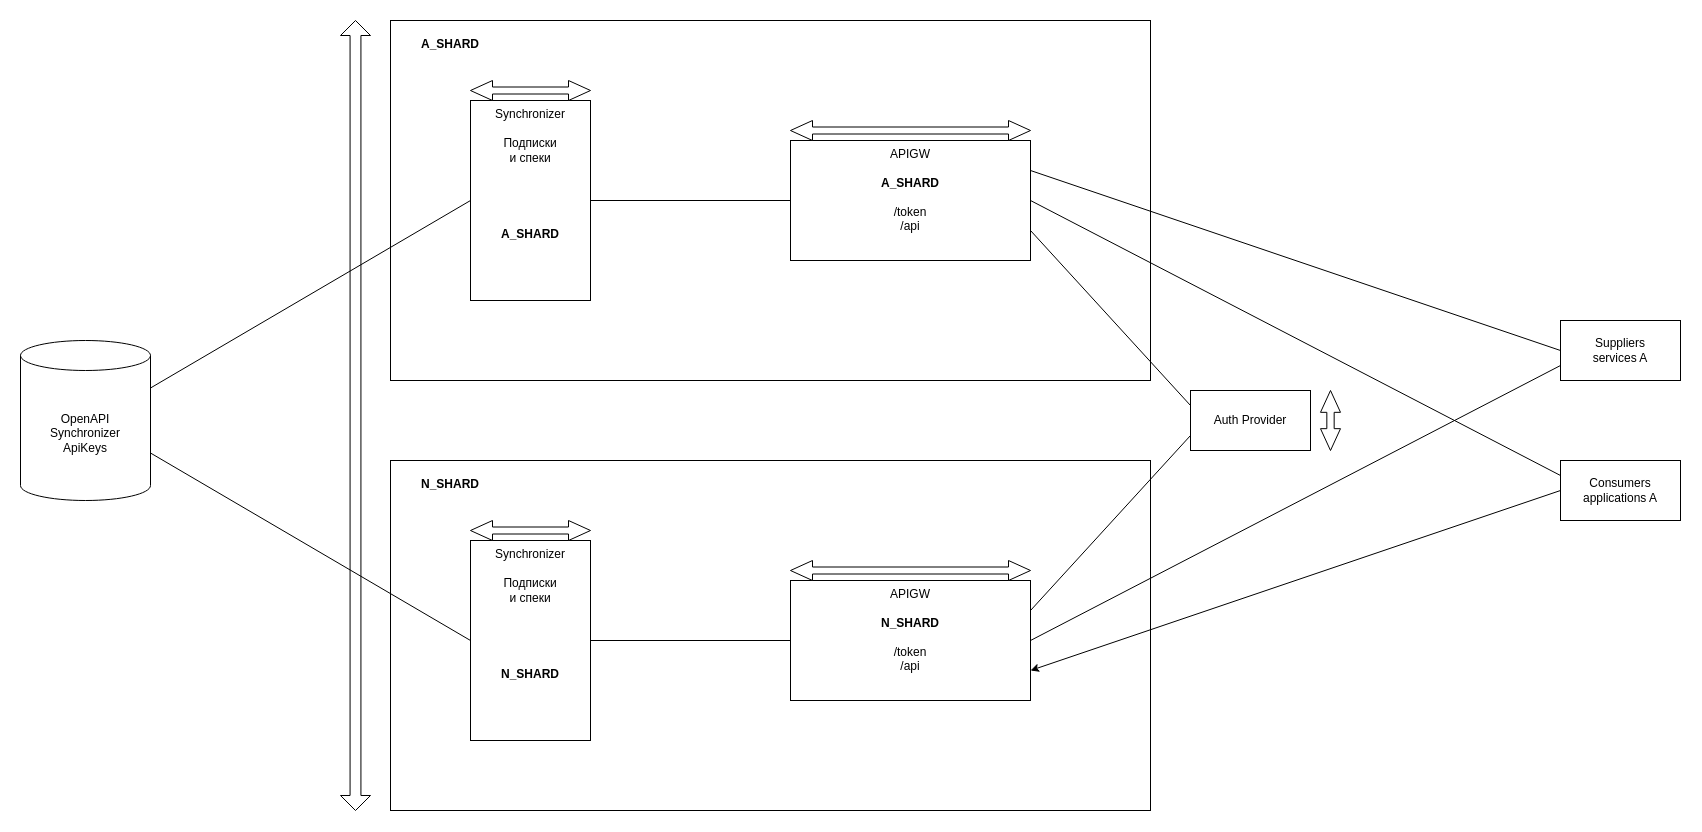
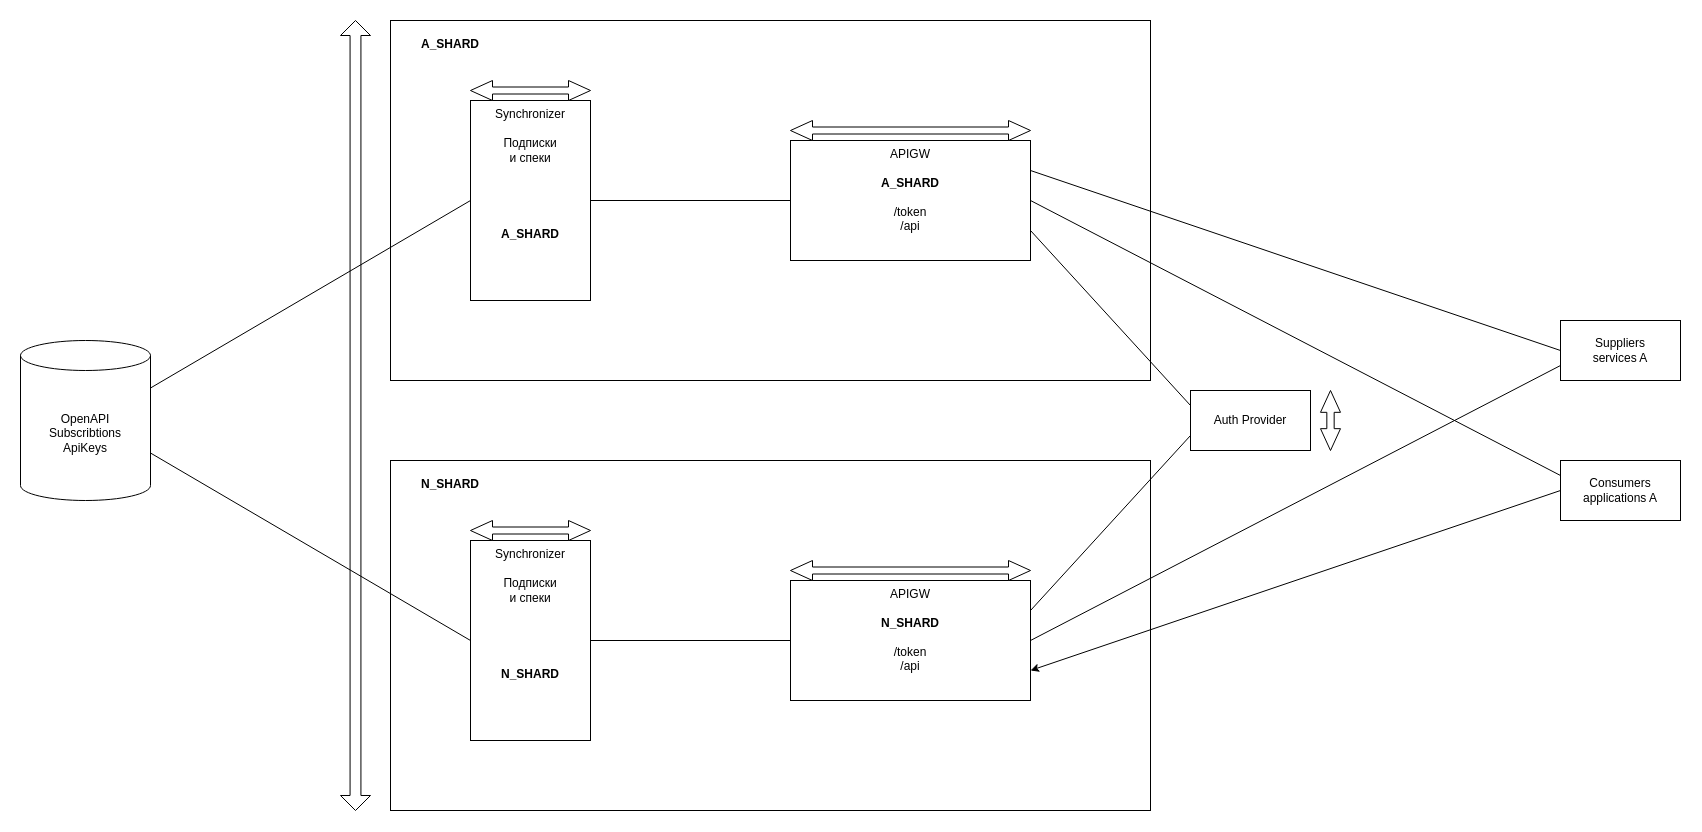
- <mxCell id="17" value="OpenAPI&lt;br&gt;Synchronizer&lt;br&gt;ApiKeys" style="shape=cylinder3;whiteSpace=wrap;html=1;boundedLbl=1;backgroundOutline=1;size=15;" vertex="1" parent="1"><mxGeometry x="20" y="340" width="130" height="160" as="geometry" /></mxCell>
+ <mxCell id="17" value="OpenAPI&lt;br&gt;Subscribtions&lt;br&gt;ApiKeys" style="shape=cylinder3;whiteSpace=wrap;html=1;boundedLbl=1;backgroundOutline=1;size=15;" vertex="1" parent="1"><mxGeometry x="20" y="340" width="130" height="160" as="geometry" /></mxCell>
